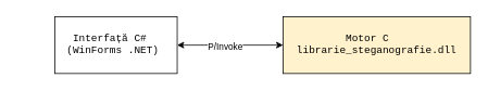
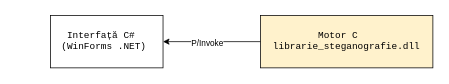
- <mxCell id="4" value="" style="endArrow=classic;startArrow=classic;html=1;rounded=0;exitX=1;exitY=0.5;exitDx=0;exitDy=0;entryX=0;entryY=0.5;entryDx=0;entryDy=0;strokeColor=light-dark(#000000,#3333FF);" edge="1" parent="1" source="2" target="3"><mxGeometry width="50" height="50" relative="1" as="geometry"><mxPoint x="270" y="90" as="sourcePoint" /><mxPoint x="320" y="40" as="targetPoint" /></mxGeometry></mxCell>
+ <mxCell id="4" value="" style="endArrow=none;startArrow=classic;html=1;rounded=0;exitX=1;exitY=0.5;exitDx=0;exitDy=0;entryX=0;entryY=0.5;entryDx=0;entryDy=0;strokeColor=light-dark(#000000,#3333FF);" edge="1" parent="1" source="2" target="3"><mxGeometry width="50" height="50" relative="1" as="geometry"><mxPoint x="270" y="90" as="sourcePoint" /><mxPoint x="320" y="40" as="targetPoint" /></mxGeometry></mxCell>
